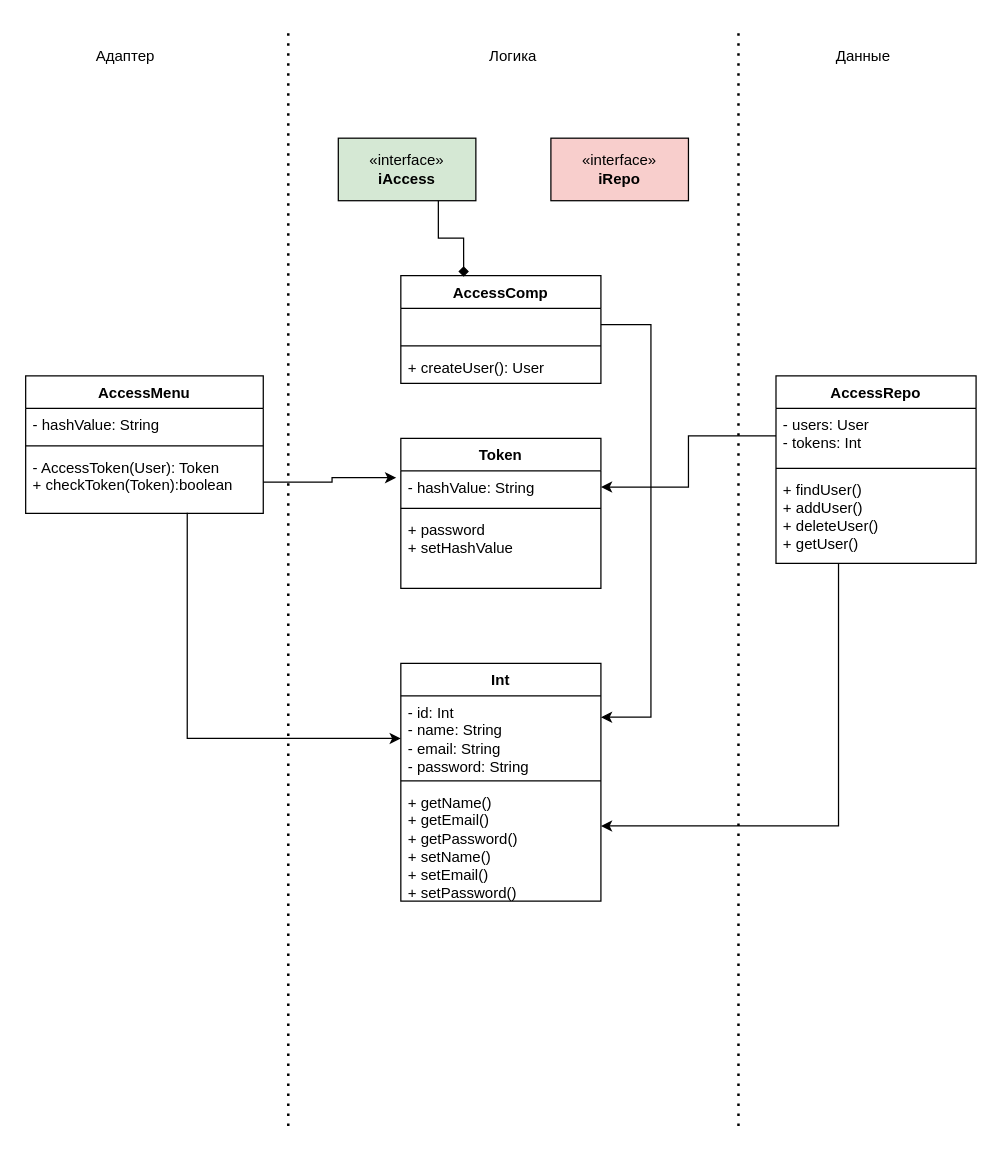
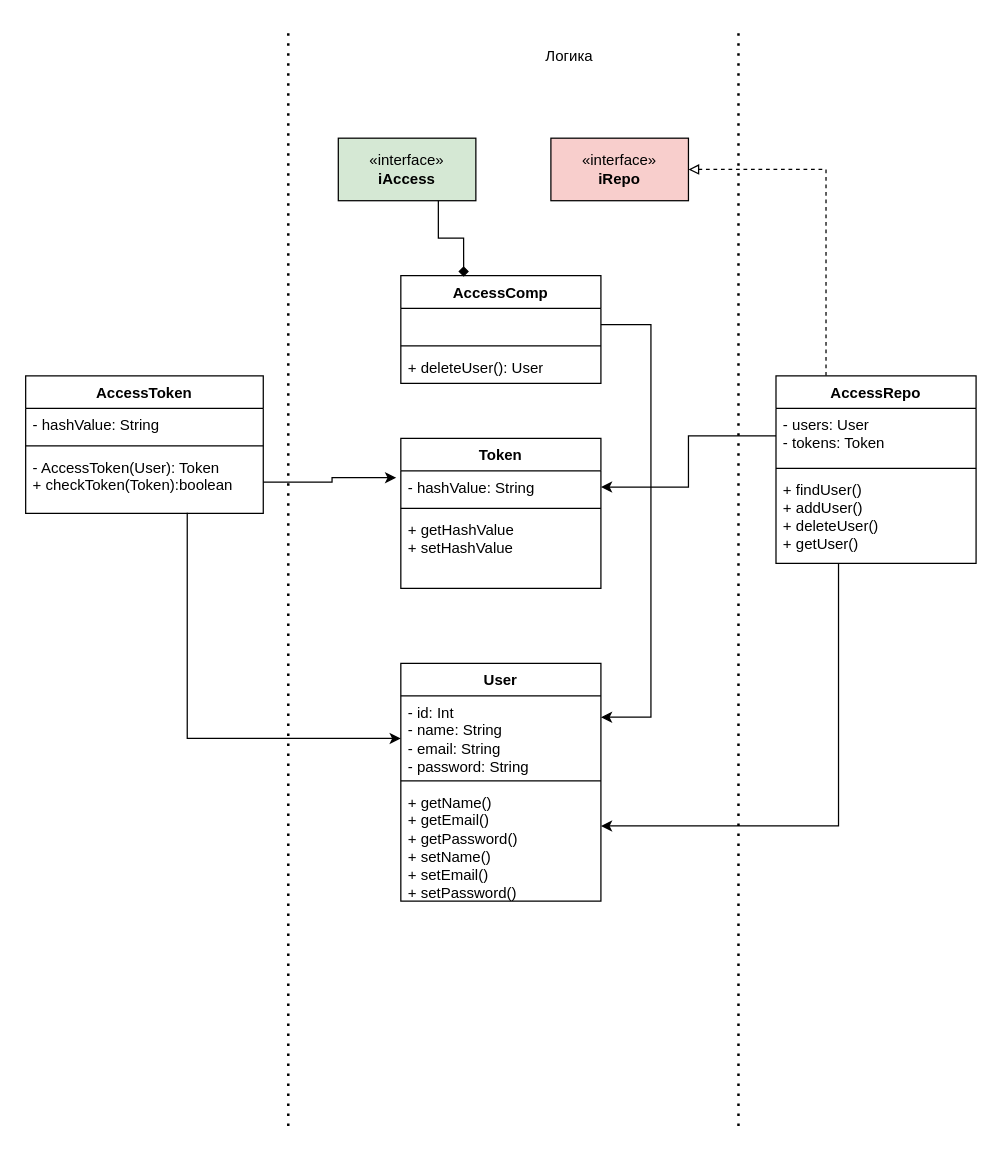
- <mxCell id="33" value="Адаптер" style="text;html=1;strokeColor=none;fillColor=none;align=center;verticalAlign=middle;whiteSpace=wrap;rounded=0;" vertex="1" parent="1"><mxGeometry x="70" y="30" width="60" height="30" as="geometry" /></mxCell>
- <mxCell id="34" value="Логика" style="text;html=1;strokeColor=none;fillColor=none;align=center;verticalAlign=middle;whiteSpace=wrap;rounded=0;" vertex="1" parent="1"><mxGeometry x="380" y="30" width="60" height="30" as="geometry" /></mxCell>
+ <mxCell id="34" value="Логика" style="text;html=1;strokeColor=none;fillColor=none;align=center;verticalAlign=middle;whiteSpace=wrap;rounded=0;" vertex="1" parent="1"><mxGeometry x="425" y="30" width="60" height="30" as="geometry" /></mxCell>
- <mxCell id="35" value="Данные" style="text;html=1;strokeColor=none;fillColor=none;align=center;verticalAlign=middle;whiteSpace=wrap;rounded=0;" vertex="1" parent="1"><mxGeometry x="660" y="30" width="60" height="30" as="geometry" /></mxCell>
+ <mxCell id="15" style="edgeStyle=orthogonalEdgeStyle;rounded=0;orthogonalLoop=1;jettySize=auto;html=1;exitX=0.25;exitY=0;exitDx=0;exitDy=0;entryX=1;entryY=0.5;entryDx=0;entryDy=0;endArrow=block;endFill=0;dashed=1;" edge="1" parent="1" source="16" target="8"><mxGeometry relative="1" as="geometry" /></mxCell>
- <mxCell id="27" value="+ createUser(): User" style="text;strokeColor=none;fillColor=none;align=left;verticalAlign=top;spacingLeft=4;spacingRight=4;overflow=hidden;rotatable=0;points=[[0,0.5],[1,0.5]];portConstraint=eastwest;whiteSpace=wrap;html=1;" vertex="1" parent="24"><mxGeometry y="60" width="160" height="26" as="geometry" /></mxCell>
+ <mxCell id="27" value="+ deleteUser(): User" style="text;strokeColor=none;fillColor=none;align=left;verticalAlign=top;spacingLeft=4;spacingRight=4;overflow=hidden;rotatable=0;points=[[0,0.5],[1,0.5]];portConstraint=eastwest;whiteSpace=wrap;html=1;" vertex="1" parent="24"><mxGeometry y="60" width="160" height="26" as="geometry" /></mxCell>
- <mxCell id="3" value="AccessMenu" style="swimlane;fontStyle=1;align=center;verticalAlign=top;childLayout=stackLayout;horizontal=1;startSize=26;horizontalStack=0;resizeParent=1;resizeParentMax=0;resizeLast=0;collapsible=1;marginBottom=0;whiteSpace=wrap;html=1;" vertex="1" parent="1"><mxGeometry x="20" y="300" width="190" height="110" as="geometry" /></mxCell>
+ <mxCell id="3" value="AccessToken" style="swimlane;fontStyle=1;align=center;verticalAlign=top;childLayout=stackLayout;horizontal=1;startSize=26;horizontalStack=0;resizeParent=1;resizeParentMax=0;resizeLast=0;collapsible=1;marginBottom=0;whiteSpace=wrap;html=1;" vertex="1" parent="1"><mxGeometry x="20" y="300" width="190" height="110" as="geometry" /></mxCell>
- <mxCell id="17" value="- users: User&lt;br&gt;- tokens: Int" style="text;strokeColor=none;fillColor=none;align=left;verticalAlign=top;spacingLeft=4;spacingRight=4;overflow=hidden;rotatable=0;points=[[0,0.5],[1,0.5]];portConstraint=eastwest;whiteSpace=wrap;html=1;" vertex="1" parent="16"><mxGeometry y="26" width="160" height="44" as="geometry" /></mxCell>
+ <mxCell id="17" value="- users: User&lt;br&gt;- tokens: Token" style="text;strokeColor=none;fillColor=none;align=left;verticalAlign=top;spacingLeft=4;spacingRight=4;overflow=hidden;rotatable=0;points=[[0,0.5],[1,0.5]];portConstraint=eastwest;whiteSpace=wrap;html=1;" vertex="1" parent="16"><mxGeometry y="26" width="160" height="44" as="geometry" /></mxCell>
- <mxCell id="23" value="+ password&lt;br&gt;+ setHashValue" style="text;strokeColor=none;fillColor=none;align=left;verticalAlign=top;spacingLeft=4;spacingRight=4;overflow=hidden;rotatable=0;points=[[0,0.5],[1,0.5]];portConstraint=eastwest;whiteSpace=wrap;html=1;" vertex="1" parent="20"><mxGeometry y="60" width="160" height="60" as="geometry" /></mxCell>
+ <mxCell id="23" value="+ getHashValue&lt;br&gt;+ setHashValue" style="text;strokeColor=none;fillColor=none;align=left;verticalAlign=top;spacingLeft=4;spacingRight=4;overflow=hidden;rotatable=0;points=[[0,0.5],[1,0.5]];portConstraint=eastwest;whiteSpace=wrap;html=1;" vertex="1" parent="20"><mxGeometry y="60" width="160" height="60" as="geometry" /></mxCell>
- <mxCell id="11" value="Int" style="swimlane;fontStyle=1;align=center;verticalAlign=top;childLayout=stackLayout;horizontal=1;startSize=26;horizontalStack=0;resizeParent=1;resizeParentMax=0;resizeLast=0;collapsible=1;marginBottom=0;whiteSpace=wrap;html=1;" vertex="1" parent="1"><mxGeometry x="320" y="530" width="160" height="190" as="geometry" /></mxCell>
+ <mxCell id="11" value="User" style="swimlane;fontStyle=1;align=center;verticalAlign=top;childLayout=stackLayout;horizontal=1;startSize=26;horizontalStack=0;resizeParent=1;resizeParentMax=0;resizeLast=0;collapsible=1;marginBottom=0;whiteSpace=wrap;html=1;" vertex="1" parent="1"><mxGeometry x="320" y="530" width="160" height="190" as="geometry" /></mxCell>
